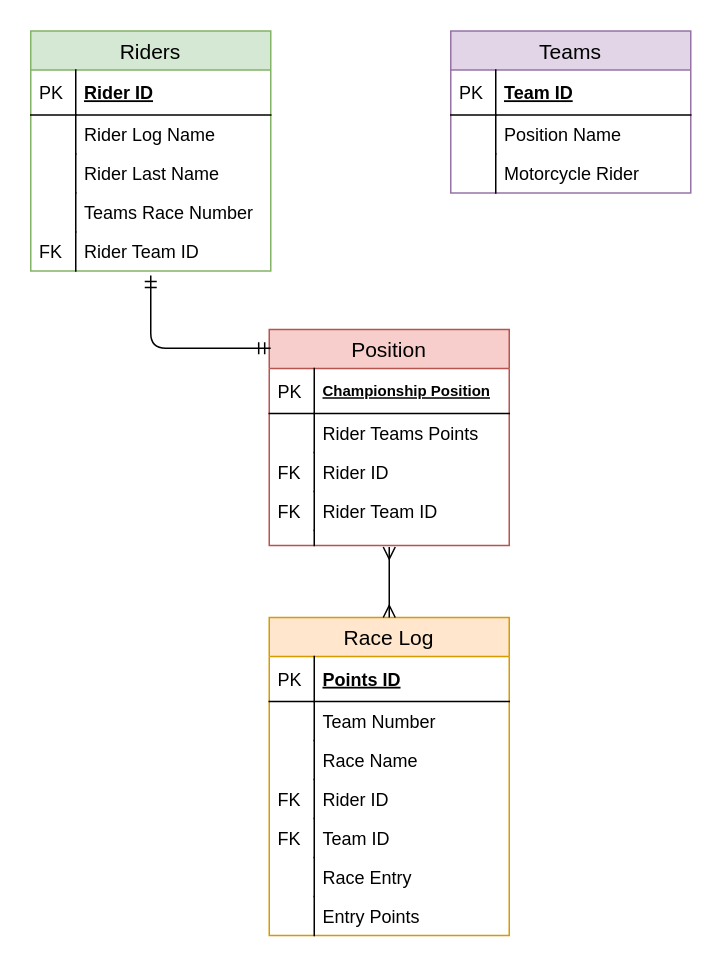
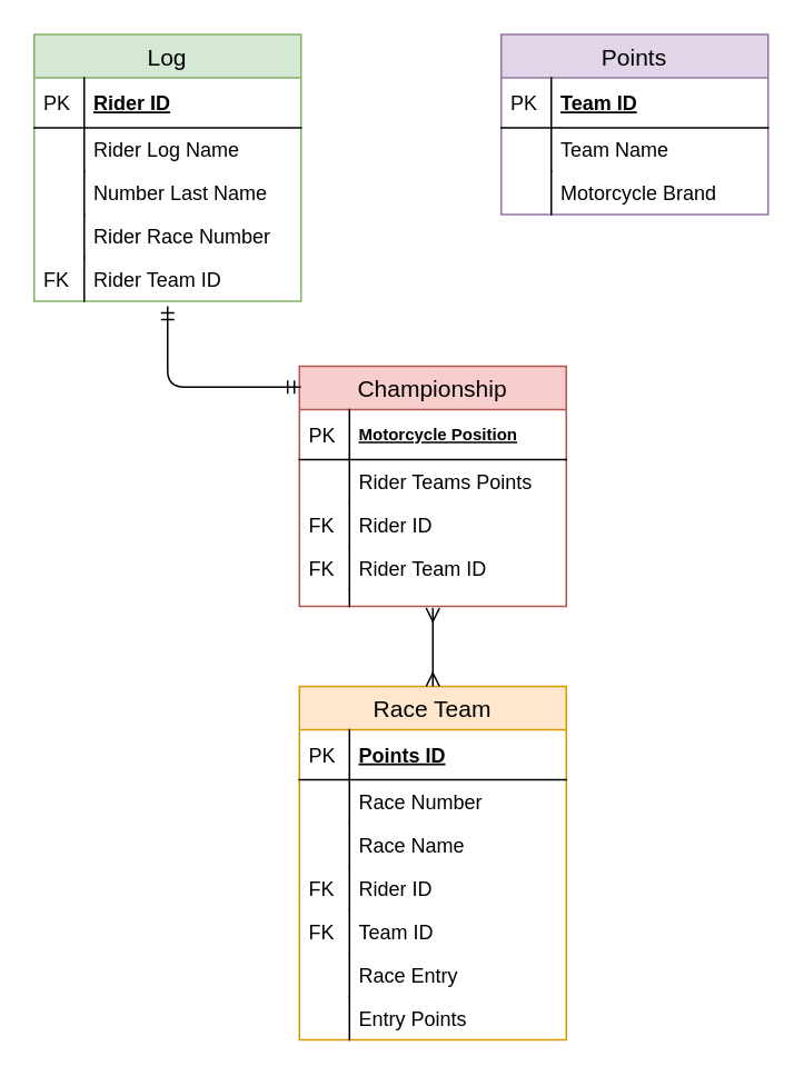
- <mxCell id="2" value="Riders" style="swimlane;fontStyle=0;childLayout=stackLayout;horizontal=1;startSize=26;fillColor=#d5e8d4;horizontalStack=0;resizeParent=1;resizeParentMax=0;resizeLast=0;collapsible=1;marginBottom=0;swimlaneFillColor=#ffffff;align=center;fontSize=14;strokeColor=#82b366;" parent="1" vertex="1"><mxGeometry x="20" y="20" width="160" height="160" as="geometry" /></mxCell>
+ <mxCell id="2" value="Log" style="swimlane;fontStyle=0;childLayout=stackLayout;horizontal=1;startSize=26;fillColor=#d5e8d4;horizontalStack=0;resizeParent=1;resizeParentMax=0;resizeLast=0;collapsible=1;marginBottom=0;swimlaneFillColor=#ffffff;align=center;fontSize=14;strokeColor=#82b366;" parent="1" vertex="1"><mxGeometry x="20" y="20" width="160" height="160" as="geometry" /></mxCell>
- <mxCell id="15" value="Teams" style="swimlane;fontStyle=0;childLayout=stackLayout;horizontal=1;startSize=26;fillColor=#e1d5e7;horizontalStack=0;resizeParent=1;resizeParentMax=0;resizeLast=0;collapsible=1;marginBottom=0;swimlaneFillColor=#ffffff;align=center;fontSize=14;strokeColor=#9673a6;" parent="1" vertex="1"><mxGeometry x="300" y="20" width="160" height="108" as="geometry"><mxRectangle x="320" y="216" width="70" height="26" as="alternateBounds" /></mxGeometry></mxCell>
+ <mxCell id="15" value="Points" style="swimlane;fontStyle=0;childLayout=stackLayout;horizontal=1;startSize=26;fillColor=#e1d5e7;horizontalStack=0;resizeParent=1;resizeParentMax=0;resizeLast=0;collapsible=1;marginBottom=0;swimlaneFillColor=#ffffff;align=center;fontSize=14;strokeColor=#9673a6;" parent="1" vertex="1"><mxGeometry x="300" y="20" width="160" height="108" as="geometry"><mxRectangle x="320" y="216" width="70" height="26" as="alternateBounds" /></mxGeometry></mxCell>
- <mxCell id="18" value="Position Name" style="shape=partialRectangle;top=0;left=0;right=0;bottom=0;align=left;verticalAlign=top;fillColor=none;spacingLeft=34;spacingRight=4;overflow=hidden;rotatable=0;points=[[0,0.5],[1,0.5]];portConstraint=eastwest;dropTarget=0;fontSize=12;" parent="15" vertex="1"><mxGeometry y="56" width="160" height="26" as="geometry" /></mxCell>
+ <mxCell id="18" value="Team Name" style="shape=partialRectangle;top=0;left=0;right=0;bottom=0;align=left;verticalAlign=top;fillColor=none;spacingLeft=34;spacingRight=4;overflow=hidden;rotatable=0;points=[[0,0.5],[1,0.5]];portConstraint=eastwest;dropTarget=0;fontSize=12;" parent="15" vertex="1"><mxGeometry y="56" width="160" height="26" as="geometry" /></mxCell>
- <mxCell id="7" value="Rider Last Name" style="shape=partialRectangle;top=0;left=0;right=0;bottom=0;align=left;verticalAlign=top;fillColor=none;spacingLeft=34;spacingRight=4;overflow=hidden;rotatable=0;points=[[0,0.5],[1,0.5]];portConstraint=eastwest;dropTarget=0;fontSize=12;" parent="2" vertex="1"><mxGeometry y="82" width="160" height="26" as="geometry" /></mxCell>
+ <mxCell id="7" value="Number Last Name" style="shape=partialRectangle;top=0;left=0;right=0;bottom=0;align=left;verticalAlign=top;fillColor=none;spacingLeft=34;spacingRight=4;overflow=hidden;rotatable=0;points=[[0,0.5],[1,0.5]];portConstraint=eastwest;dropTarget=0;fontSize=12;" parent="2" vertex="1"><mxGeometry y="82" width="160" height="26" as="geometry" /></mxCell>
- <mxCell id="20" value="Motorcycle Rider" style="shape=partialRectangle;top=0;left=0;right=0;bottom=0;align=left;verticalAlign=top;fillColor=none;spacingLeft=34;spacingRight=4;overflow=hidden;rotatable=0;points=[[0,0.5],[1,0.5]];portConstraint=eastwest;dropTarget=0;fontSize=12;" parent="15" vertex="1"><mxGeometry y="82" width="160" height="26" as="geometry" /></mxCell>
+ <mxCell id="20" value="Motorcycle Brand" style="shape=partialRectangle;top=0;left=0;right=0;bottom=0;align=left;verticalAlign=top;fillColor=none;spacingLeft=34;spacingRight=4;overflow=hidden;rotatable=0;points=[[0,0.5],[1,0.5]];portConstraint=eastwest;dropTarget=0;fontSize=12;" parent="15" vertex="1"><mxGeometry y="82" width="160" height="26" as="geometry" /></mxCell>
- <mxCell id="9" value="Teams Race Number" style="shape=partialRectangle;top=0;left=0;right=0;bottom=0;align=left;verticalAlign=top;fillColor=none;spacingLeft=34;spacingRight=4;overflow=hidden;rotatable=0;points=[[0,0.5],[1,0.5]];portConstraint=eastwest;dropTarget=0;fontSize=12;" parent="2" vertex="1"><mxGeometry y="108" width="160" height="26" as="geometry" /></mxCell>
+ <mxCell id="9" value="Rider Race Number" style="shape=partialRectangle;top=0;left=0;right=0;bottom=0;align=left;verticalAlign=top;fillColor=none;spacingLeft=34;spacingRight=4;overflow=hidden;rotatable=0;points=[[0,0.5],[1,0.5]];portConstraint=eastwest;dropTarget=0;fontSize=12;" parent="2" vertex="1"><mxGeometry y="108" width="160" height="26" as="geometry" /></mxCell>
- <mxCell id="41" value="Position" style="swimlane;fontStyle=0;childLayout=stackLayout;horizontal=1;startSize=26;fillColor=#f8cecc;horizontalStack=0;resizeParent=1;resizeParentMax=0;resizeLast=0;collapsible=1;marginBottom=0;swimlaneFillColor=#ffffff;align=center;fontSize=14;strokeColor=#b85450;" parent="1" vertex="1"><mxGeometry x="179" y="219" width="160" height="144" as="geometry" /></mxCell>
+ <mxCell id="41" value="Championship" style="swimlane;fontStyle=0;childLayout=stackLayout;horizontal=1;startSize=26;fillColor=#f8cecc;horizontalStack=0;resizeParent=1;resizeParentMax=0;resizeLast=0;collapsible=1;marginBottom=0;swimlaneFillColor=#ffffff;align=center;fontSize=14;strokeColor=#b85450;" parent="1" vertex="1"><mxGeometry x="179" y="219" width="160" height="144" as="geometry" /></mxCell>
- <mxCell id="42" value="Championship Position" style="shape=partialRectangle;top=0;left=0;right=0;bottom=1;align=left;verticalAlign=middle;fillColor=none;spacingLeft=34;spacingRight=4;overflow=hidden;rotatable=0;points=[[0,0.5],[1,0.5]];portConstraint=eastwest;dropTarget=0;fontStyle=5;fontSize=10;" parent="41" vertex="1"><mxGeometry y="26" width="160" height="30" as="geometry" /></mxCell>
+ <mxCell id="42" value="Motorcycle Position" style="shape=partialRectangle;top=0;left=0;right=0;bottom=1;align=left;verticalAlign=middle;fillColor=none;spacingLeft=34;spacingRight=4;overflow=hidden;rotatable=0;points=[[0,0.5],[1,0.5]];portConstraint=eastwest;dropTarget=0;fontStyle=5;fontSize=10;" parent="41" vertex="1"><mxGeometry y="26" width="160" height="30" as="geometry" /></mxCell>
- <mxCell id="24" value="Race Log" style="swimlane;fontStyle=0;childLayout=stackLayout;horizontal=1;startSize=26;fillColor=#ffe6cc;horizontalStack=0;resizeParent=1;resizeParentMax=0;resizeLast=0;collapsible=1;marginBottom=0;swimlaneFillColor=#ffffff;align=center;fontSize=14;strokeColor=#d79b00;" parent="1" vertex="1"><mxGeometry x="179" y="411" width="160" height="212" as="geometry" /></mxCell>
+ <mxCell id="24" value="Race Team" style="swimlane;fontStyle=0;childLayout=stackLayout;horizontal=1;startSize=26;fillColor=#ffe6cc;horizontalStack=0;resizeParent=1;resizeParentMax=0;resizeLast=0;collapsible=1;marginBottom=0;swimlaneFillColor=#ffffff;align=center;fontSize=14;strokeColor=#d79b00;" parent="1" vertex="1"><mxGeometry x="179" y="411" width="160" height="212" as="geometry" /></mxCell>
- <mxCell id="27" value="Team Number" style="shape=partialRectangle;top=0;left=0;right=0;bottom=0;align=left;verticalAlign=top;fillColor=none;spacingLeft=34;spacingRight=4;overflow=hidden;rotatable=0;points=[[0,0.5],[1,0.5]];portConstraint=eastwest;dropTarget=0;fontSize=12;" parent="24" vertex="1"><mxGeometry y="56" width="160" height="26" as="geometry" /></mxCell>
+ <mxCell id="27" value="Race Number" style="shape=partialRectangle;top=0;left=0;right=0;bottom=0;align=left;verticalAlign=top;fillColor=none;spacingLeft=34;spacingRight=4;overflow=hidden;rotatable=0;points=[[0,0.5],[1,0.5]];portConstraint=eastwest;dropTarget=0;fontSize=12;" parent="24" vertex="1"><mxGeometry y="56" width="160" height="26" as="geometry" /></mxCell>
